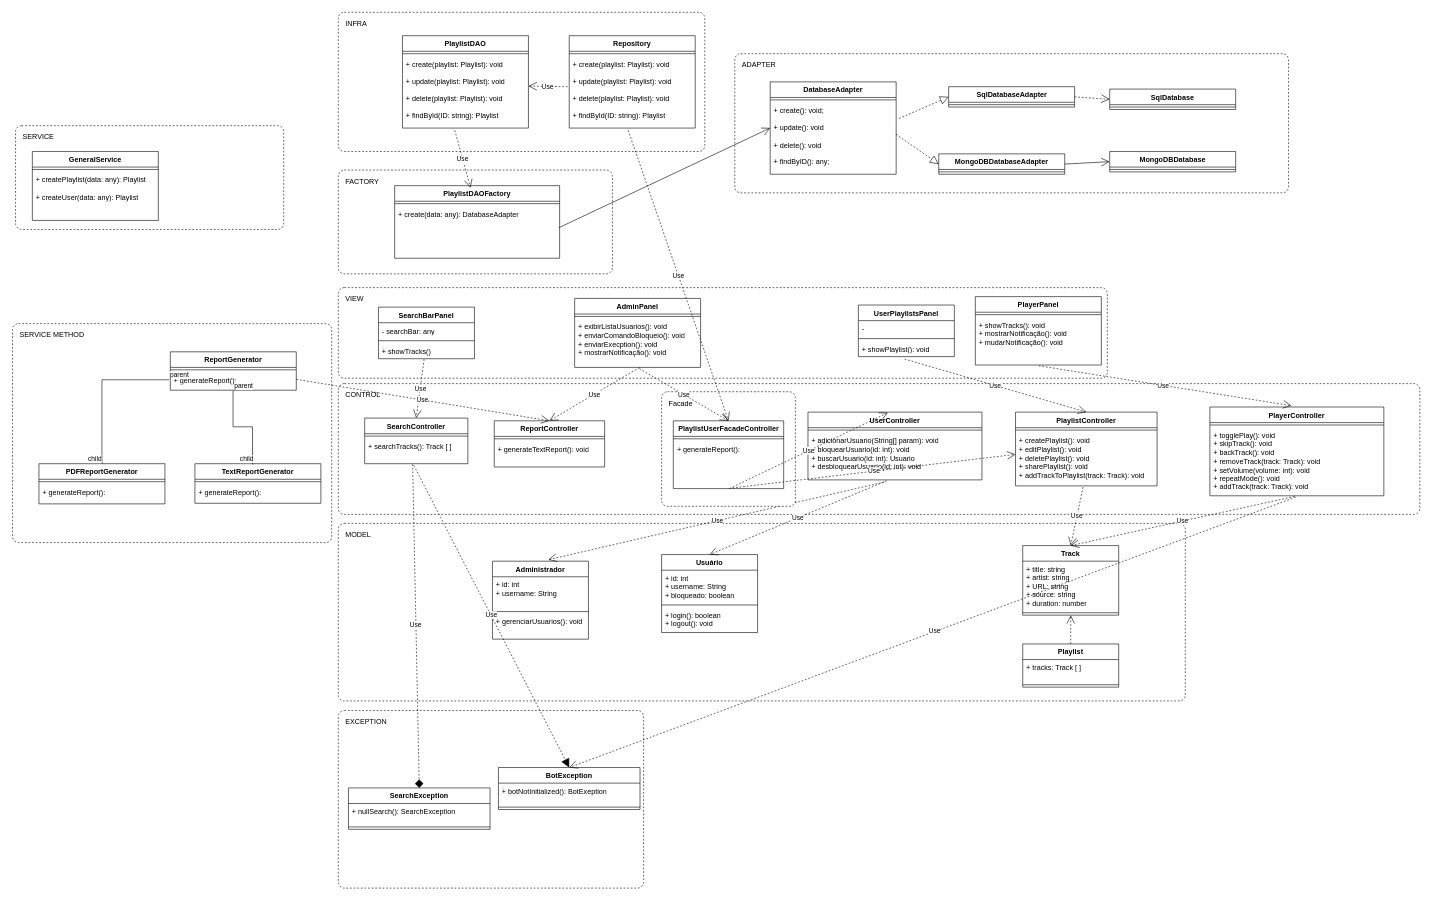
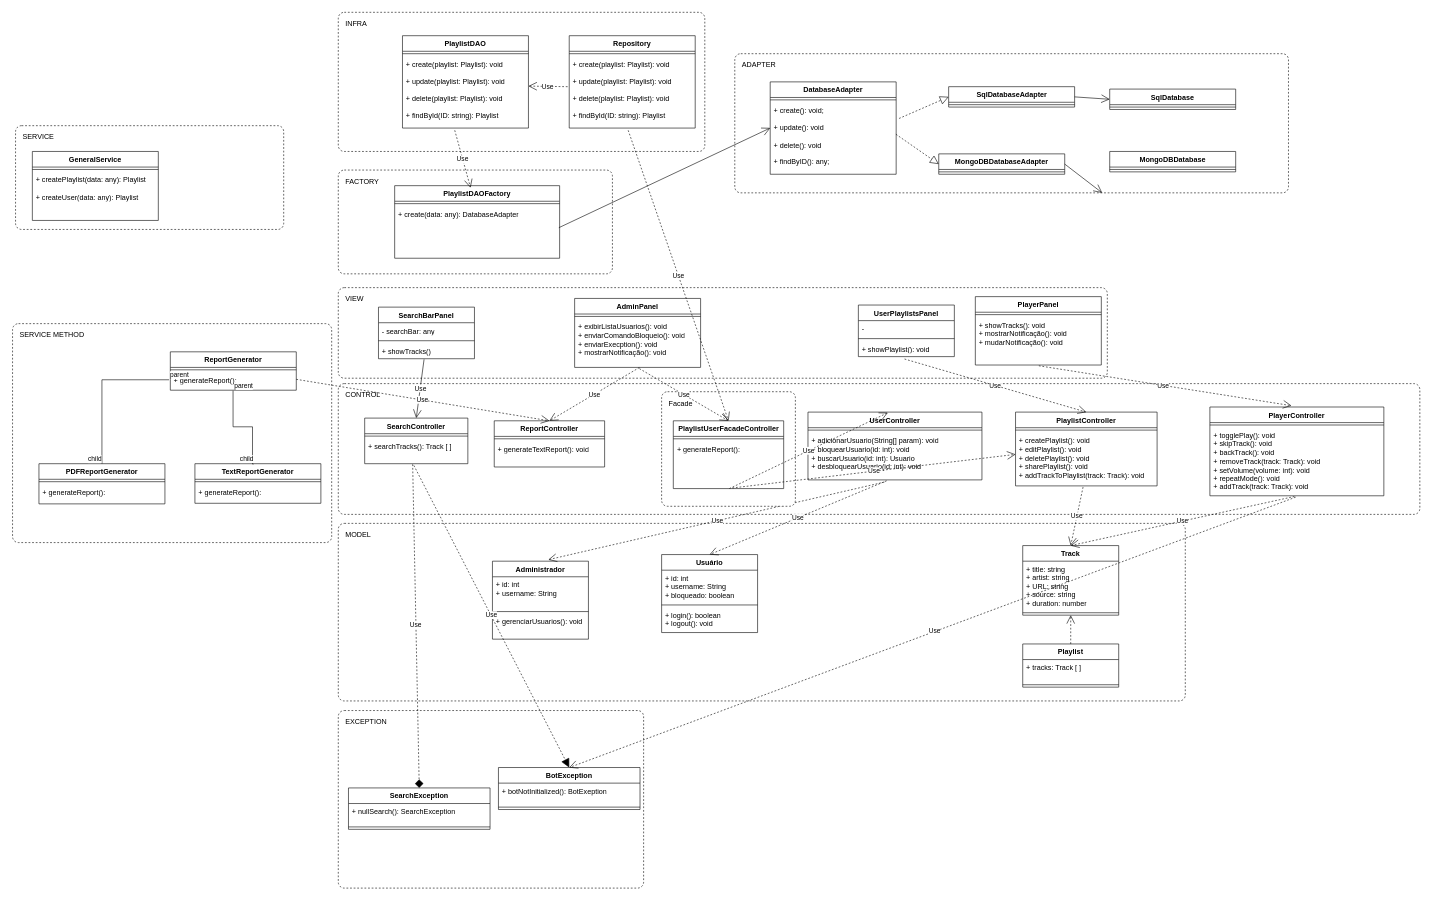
- <mxCell id="121" value="" style="endArrow=open;endFill=1;endSize=12;html=1;rounded=0;exitX=1;exitY=0.5;exitDx=0;exitDy=0;entryX=0;entryY=0.5;entryDx=0;entryDy=0;dashed=1;" edge="1" parent="1" source="110" target="116"><mxGeometry width="160" relative="1" as="geometry"><mxPoint x="1644" y="341" as="sourcePoint" /><mxPoint x="1804" y="341" as="targetPoint" /></mxGeometry></mxCell>
+ <mxCell id="121" value="" style="endArrow=open;endFill=1;endSize=12;html=1;rounded=0;exitX=1;exitY=0.5;exitDx=0;exitDy=0;entryX=0;entryY=0.5;entryDx=0;entryDy=0;" edge="1" parent="1" source="110" target="116"><mxGeometry width="160" relative="1" as="geometry"><mxPoint x="1644" y="341" as="sourcePoint" /><mxPoint x="1804" y="341" as="targetPoint" /></mxGeometry></mxCell>
- <mxCell id="120" value="" style="endArrow=open;endFill=1;endSize=12;html=1;rounded=0;exitX=1;exitY=0.5;exitDx=0;exitDy=0;entryX=0;entryY=0.5;entryDx=0;entryDy=0;" edge="1" parent="1" source="112" target="118"><mxGeometry width="160" relative="1" as="geometry"><mxPoint x="1644" y="341" as="sourcePoint" /><mxPoint x="1804" y="341" as="targetPoint" /></mxGeometry></mxCell>
+ <mxCell id="120" value="" style="endArrow=open;endFill=1;endSize=12;html=1;rounded=0;exitX=1;exitY=0.5;exitDx=0;exitDy=0;" edge="1" parent="1" source="112" target="2"><mxGeometry width="160" relative="1" as="geometry"><mxPoint x="1644" y="341" as="sourcePoint" /><mxPoint x="1804" y="341" as="targetPoint" /></mxGeometry></mxCell>
- <mxCell id="18" value="Use" style="endArrow=open;endSize=12;dashed=1;html=1;rounded=0;exitX=0.475;exitY=1.038;exitDx=0;exitDy=0;exitPerimeter=0;entryX=0.5;entryY=0;entryDx=0;entryDy=0;" parent="1" source="25" target="19" edge="1"><mxGeometry x="-0.006" width="160" relative="1" as="geometry"><mxPoint x="791" y="614.328" as="sourcePoint" /><mxPoint x="1376" y="599" as="targetPoint" /><mxPoint as="offset" /></mxGeometry></mxCell>
+ <mxCell id="18" value="Use" style="endArrow=open;endSize=12;dashed=0;html=1;rounded=0;exitX=0.475;exitY=1.038;exitDx=0;exitDy=0;exitPerimeter=0;entryX=0.5;entryY=0;entryDx=0;entryDy=0;" parent="1" source="25" target="19" edge="1"><mxGeometry x="-0.006" width="160" relative="1" as="geometry"><mxPoint x="791" y="614.328" as="sourcePoint" /><mxPoint x="1376" y="599" as="targetPoint" /><mxPoint as="offset" /></mxGeometry></mxCell>
